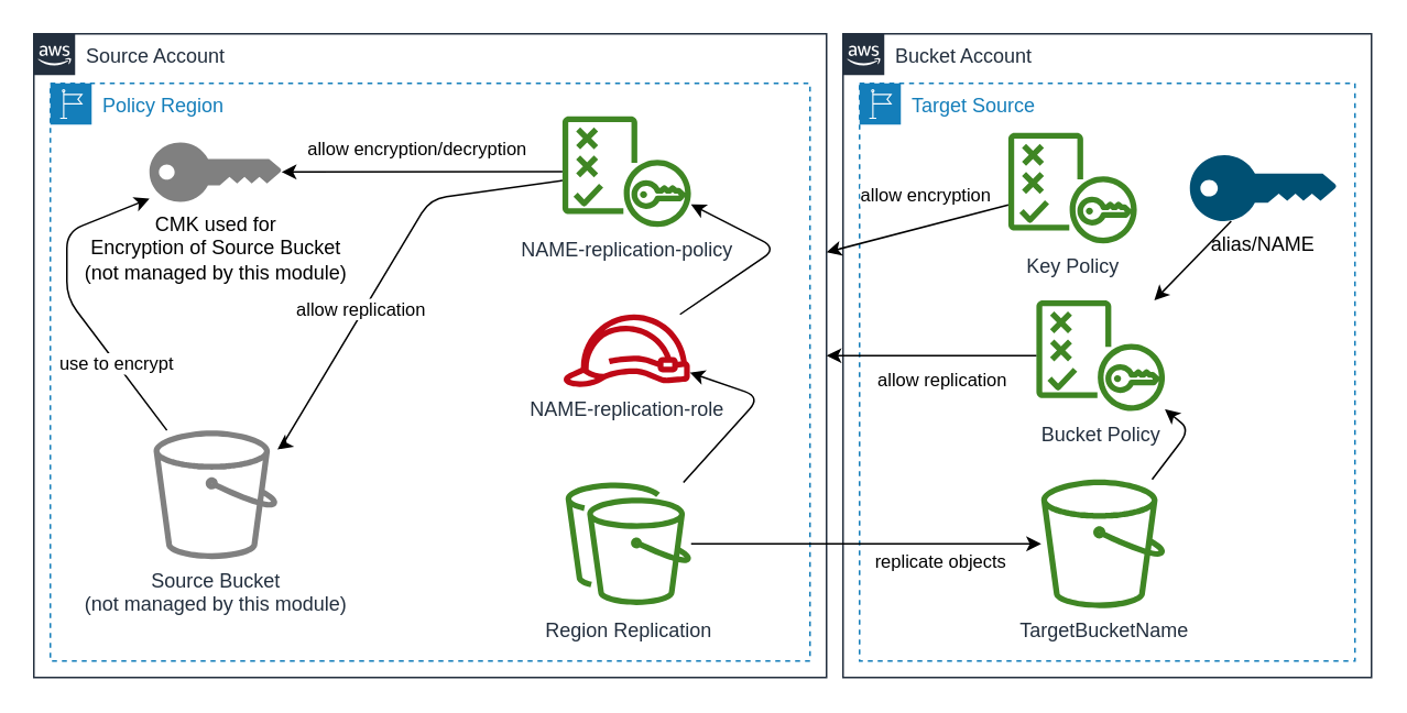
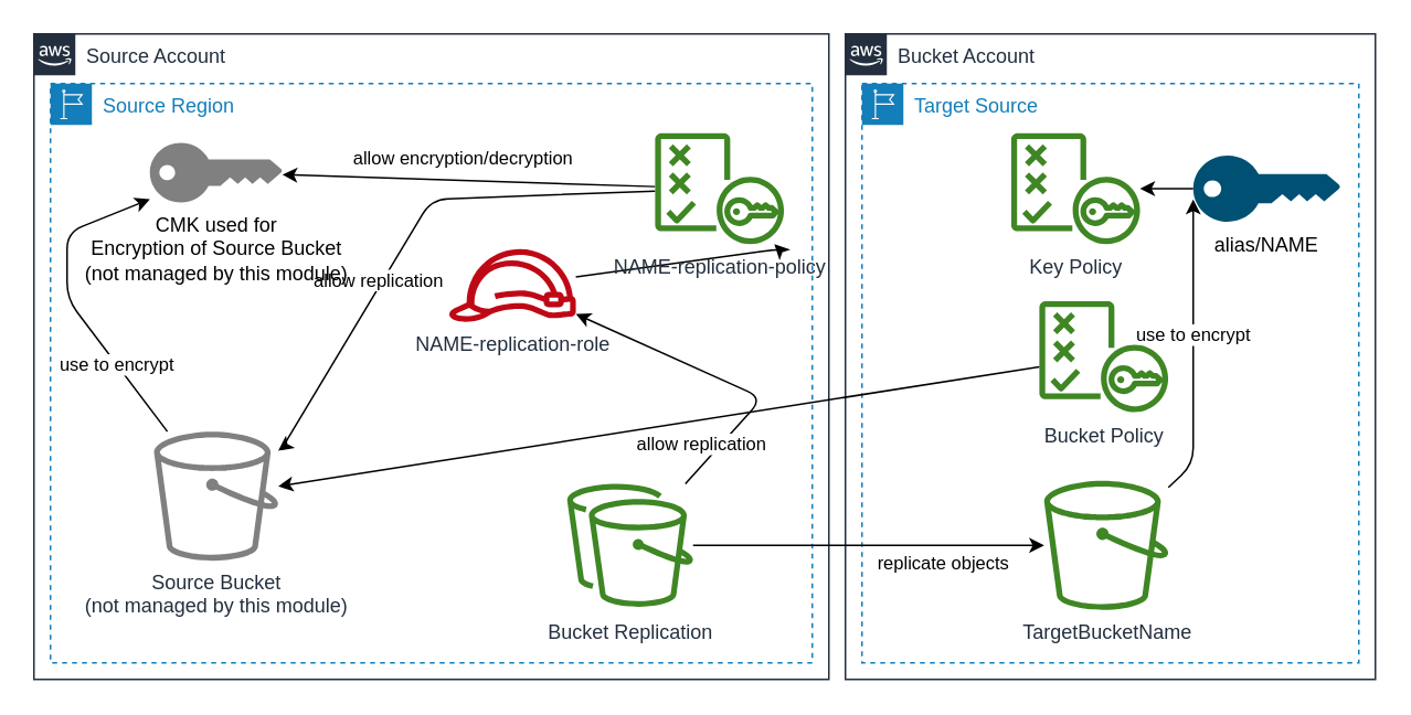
- <mxCell id="10" value="Policy Region" style="points=[[0,0],[0.25,0],[0.5,0],[0.75,0],[1,0],[1,0.25],[1,0.5],[1,0.75],[1,1],[0.75,1],[0.5,1],[0.25,1],[0,1],[0,0.75],[0,0.5],[0,0.25]];outlineConnect=0;gradientColor=none;html=1;whiteSpace=wrap;fontSize=12;fontStyle=0;container=1;pointerEvents=0;collapsible=0;recursiveResize=0;shape=mxgraph.aws4.group;grIcon=mxgraph.aws4.group_region;strokeColor=#147EBA;fillColor=none;verticalAlign=top;align=left;spacingLeft=30;fontColor=#147EBA;dashed=1;" vertex="1" parent="2"><mxGeometry x="10" y="30" width="460" height="350" as="geometry" /></mxCell>
+ <mxCell id="10" value="Source Region" style="points=[[0,0],[0.25,0],[0.5,0],[0.75,0],[1,0],[1,0.25],[1,0.5],[1,0.75],[1,1],[0.75,1],[0.5,1],[0.25,1],[0,1],[0,0.75],[0,0.5],[0,0.25]];outlineConnect=0;gradientColor=none;html=1;whiteSpace=wrap;fontSize=12;fontStyle=0;container=1;pointerEvents=0;collapsible=0;recursiveResize=0;shape=mxgraph.aws4.group;grIcon=mxgraph.aws4.group_region;strokeColor=#147EBA;fillColor=none;verticalAlign=top;align=left;spacingLeft=30;fontColor=#147EBA;dashed=1;" vertex="1" parent="2"><mxGeometry x="10" y="30" width="460" height="350" as="geometry" /></mxCell>
- <mxCell id="7" value="NAME-replication-policy" style="sketch=0;outlineConnect=0;fontColor=#232F3E;gradientColor=none;fillColor=#3F8624;strokeColor=none;dashed=0;verticalLabelPosition=bottom;verticalAlign=top;align=center;html=1;fontSize=12;fontStyle=0;aspect=fixed;pointerEvents=1;shape=mxgraph.aws4.policy;" vertex="1" parent="2"><mxGeometry x="320" y="50" width="78" height="67" as="geometry" /></mxCell>
+ <mxCell id="7" value="NAME-replication-policy" style="sketch=0;outlineConnect=0;fontColor=#232F3E;gradientColor=none;fillColor=#3F8624;strokeColor=none;dashed=0;verticalLabelPosition=bottom;verticalAlign=top;align=center;html=1;fontSize=12;fontStyle=0;aspect=fixed;pointerEvents=1;shape=mxgraph.aws4.policy;" vertex="1" parent="2"><mxGeometry x="375" y="60" width="78" height="67" as="geometry" /></mxCell>
- <mxCell id="25" value="allow encryption" style="edgeStyle=none;html=1;" edge="1" parent="1" source="20" target="2"><mxGeometry x="-0.182" y="-18" relative="1" as="geometry"><mxPoint as="offset" /></mxGeometry></mxCell>
- <mxCell id="22" style="edgeStyle=none;html=1;" edge="1" parent="19" source="21" target="18"><mxGeometry relative="1" as="geometry" /></mxCell>
+ <mxCell id="22" style="edgeStyle=none;html=1;" edge="1" parent="19" source="21" target="20"><mxGeometry relative="1" as="geometry" /></mxCell>
+ <mxCell id="16" value="use to encrypt" style="edgeStyle=none;html=1;" edge="1" parent="14" source="17" target="21"><mxGeometry x="0.102" relative="1" as="geometry"><Array as="points"><mxPoint x="210" y="260" /><mxPoint x="210" y="100" /></Array><mxPoint as="offset" /></mxGeometry></mxCell>
- <mxCell id="4" value="NAME-replication-role" style="sketch=0;outlineConnect=0;fontColor=#232F3E;gradientColor=none;fillColor=#BF0816;strokeColor=none;dashed=0;verticalLabelPosition=bottom;verticalAlign=top;align=center;html=1;fontSize=12;fontStyle=0;aspect=fixed;pointerEvents=1;shape=mxgraph.aws4.role;" vertex="1" parent="2"><mxGeometry x="320" y="170" width="78" height="44" as="geometry" /></mxCell>
+ <mxCell id="4" value="NAME-replication-role" style="sketch=0;outlineConnect=0;fontColor=#232F3E;gradientColor=none;fillColor=#BF0816;strokeColor=none;dashed=0;verticalLabelPosition=bottom;verticalAlign=top;align=center;html=1;fontSize=12;fontStyle=0;aspect=fixed;pointerEvents=1;shape=mxgraph.aws4.role;" vertex="1" parent="2"><mxGeometry x="250" y="130" width="78" height="44" as="geometry" /></mxCell>
- <mxCell id="24" value="allow replication" style="edgeStyle=none;html=1;entryX=1;entryY=0.5;entryDx=0;entryDy=0;" edge="1" parent="1" source="18" target="2"><mxGeometry x="-0.102" y="15" relative="1" as="geometry"><mxPoint as="offset" /></mxGeometry></mxCell>
+ <mxCell id="24" value="allow replication" style="edgeStyle=none;html=1;" edge="1" parent="1" source="18" target="12"><mxGeometry x="-0.102" y="15" relative="1" as="geometry"><mxPoint as="offset" /></mxGeometry></mxCell>
- <mxCell id="15" style="edgeStyle=none;html=1;" edge="1" parent="14" source="17" target="18"><mxGeometry relative="1" as="geometry"><Array as="points"><mxPoint x="210" y="240" /></Array></mxGeometry></mxCell>
- <mxCell id="9" value="Region Replication" style="sketch=0;outlineConnect=0;fontColor=#232F3E;gradientColor=none;fillColor=#3F8624;strokeColor=none;dashed=0;verticalLabelPosition=bottom;verticalAlign=top;align=center;html=1;fontSize=12;fontStyle=0;aspect=fixed;pointerEvents=1;shape=mxgraph.aws4.replication;" vertex="1" parent="2"><mxGeometry x="322" y="270" width="76" height="78" as="geometry" /></mxCell>
+ <mxCell id="9" value="Bucket Replication" style="sketch=0;outlineConnect=0;fontColor=#232F3E;gradientColor=none;fillColor=#3F8624;strokeColor=none;dashed=0;verticalLabelPosition=bottom;verticalAlign=top;align=center;html=1;fontSize=12;fontStyle=0;aspect=fixed;pointerEvents=1;shape=mxgraph.aws4.replication;" vertex="1" parent="2"><mxGeometry x="322" y="270" width="76" height="78" as="geometry" /></mxCell>
